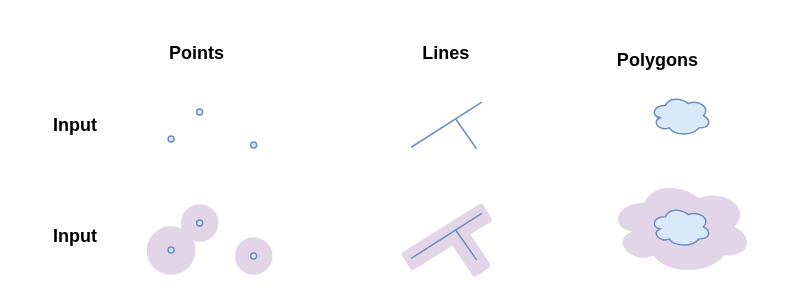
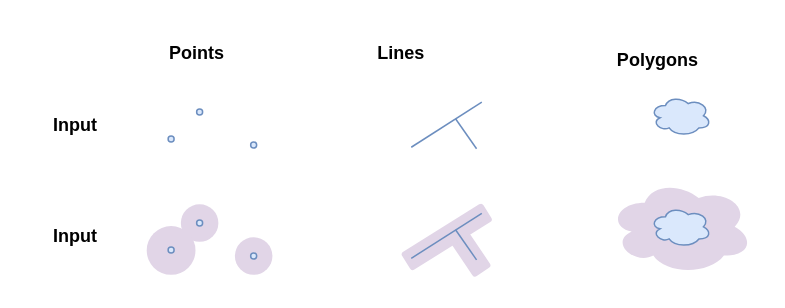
- <mxCell id="10" value="Lines" style="text;html=1;strokeColor=none;fillColor=none;align=center;verticalAlign=middle;whiteSpace=wrap;rounded=0;fontStyle=1" vertex="1" parent="1"><mxGeometry x="267" y="20" width="60" height="30" as="geometry" /></mxCell>
+ <mxCell id="10" value="Lines" style="text;html=1;strokeColor=none;fillColor=none;align=center;verticalAlign=middle;whiteSpace=wrap;rounded=0;fontStyle=1" vertex="1" parent="1"><mxGeometry x="237" y="20" width="60" height="30" as="geometry" /></mxCell>
